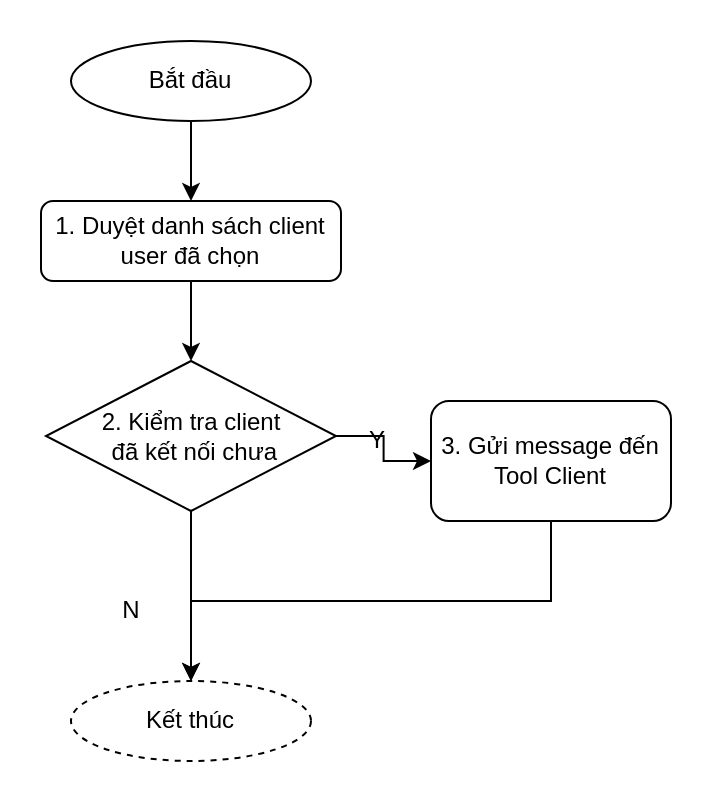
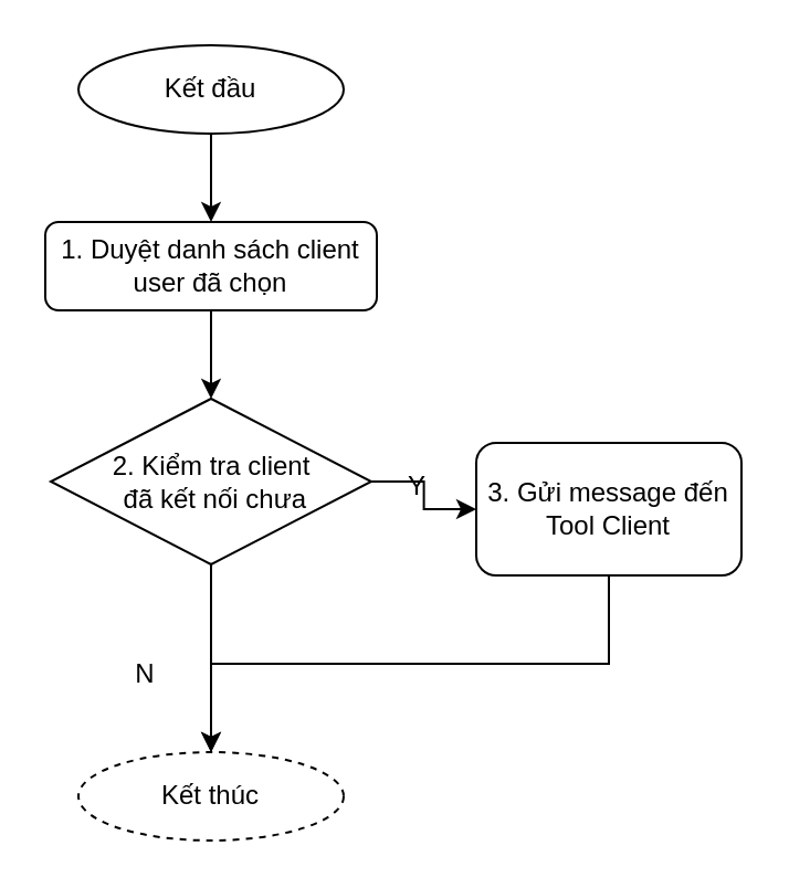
- <mxCell id="3" value="Bắt đầu" style="ellipse;whiteSpace=wrap;html=1;" parent="1" vertex="1"><mxGeometry x="35" y="20" width="120" height="40" as="geometry" /></mxCell>
+ <mxCell id="3" value="Kết đầu" style="ellipse;whiteSpace=wrap;html=1;" parent="1" vertex="1"><mxGeometry x="35" y="20" width="120" height="40" as="geometry" /></mxCell>
